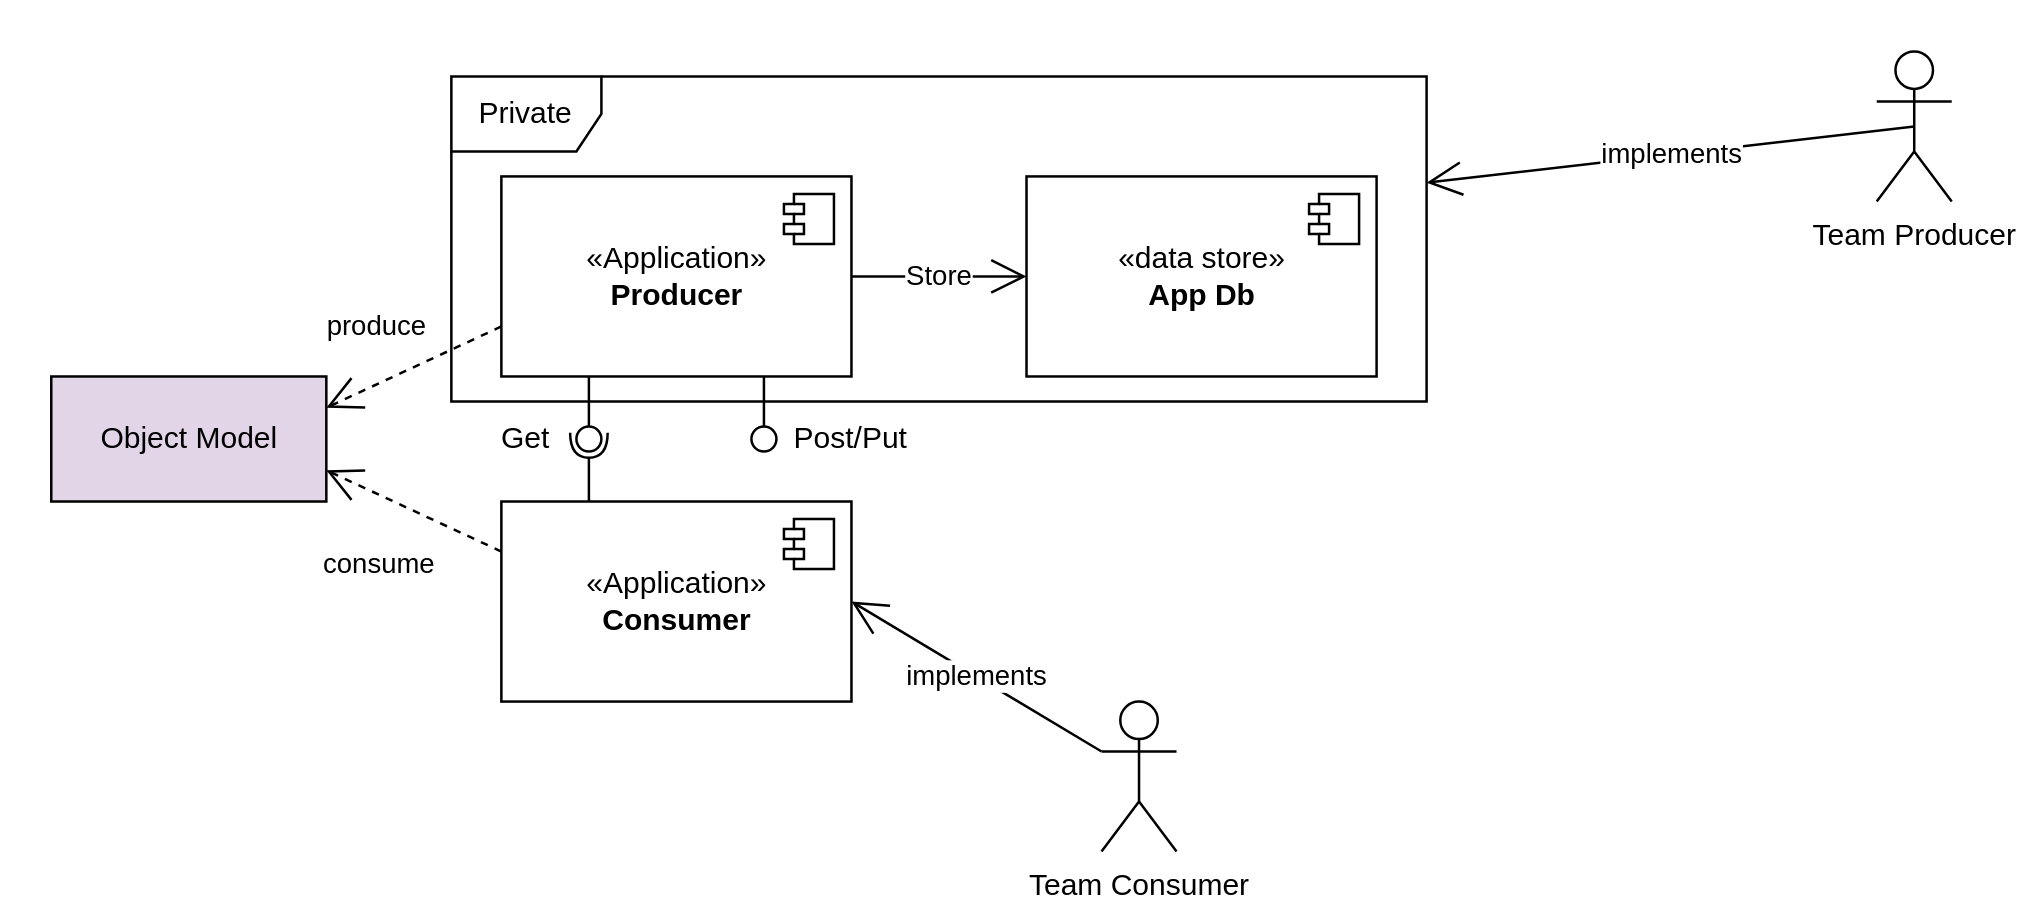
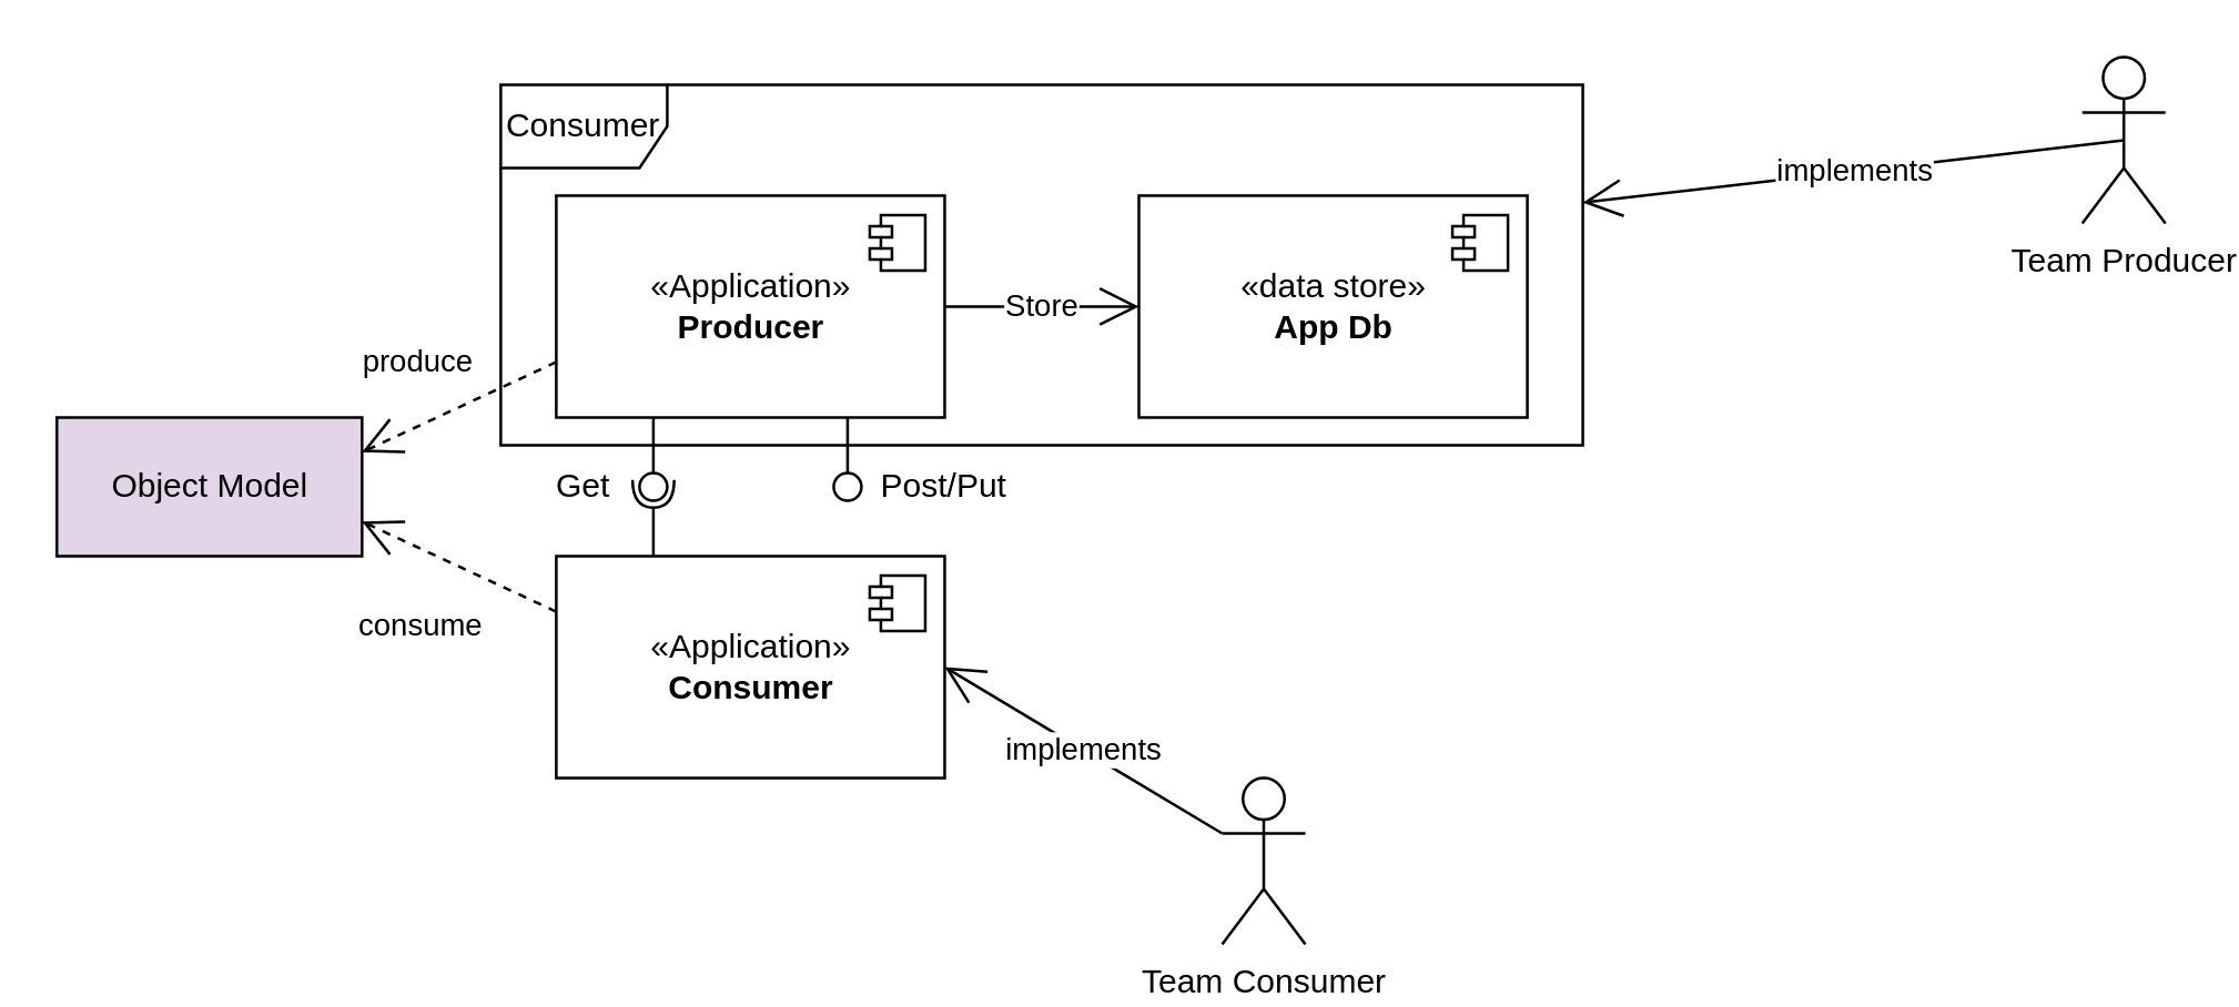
- <mxCell id="2" value="Private" style="shape=umlFrame;whiteSpace=wrap;html=1;" vertex="1" parent="1"><mxGeometry x="180" y="30" width="390" height="130" as="geometry" /></mxCell>
+ <mxCell id="2" value="Consumer" style="shape=umlFrame;whiteSpace=wrap;html=1;" vertex="1" parent="1"><mxGeometry x="180" y="30" width="390" height="130" as="geometry" /></mxCell>
